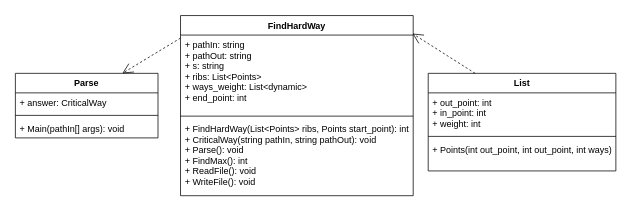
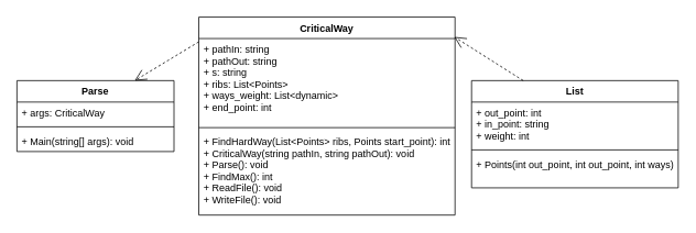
- <mxCell id="6" value="FindHardWay" style="swimlane;fontStyle=1;align=center;verticalAlign=top;childLayout=stackLayout;horizontal=1;startSize=26;horizontalStack=0;resizeParent=1;resizeParentMax=0;resizeLast=0;collapsible=1;marginBottom=0;" vertex="1" parent="1"><mxGeometry x="240" y="20" width="310" height="240" as="geometry" /></mxCell>
+ <mxCell id="6" value="CriticalWay" style="swimlane;fontStyle=1;align=center;verticalAlign=top;childLayout=stackLayout;horizontal=1;startSize=26;horizontalStack=0;resizeParent=1;resizeParentMax=0;resizeLast=0;collapsible=1;marginBottom=0;" vertex="1" parent="1"><mxGeometry x="240" y="20" width="310" height="240" as="geometry" /></mxCell>
- <mxCell id="11" value="+ answer: CriticalWay" style="text;strokeColor=none;fillColor=none;align=left;verticalAlign=top;spacingLeft=4;spacingRight=4;overflow=hidden;rotatable=0;points=[[0,0.5],[1,0.5]];portConstraint=eastwest;" vertex="1" parent="10"><mxGeometry y="26" width="190" height="26" as="geometry" /></mxCell>
+ <mxCell id="11" value="+ args: CriticalWay" style="text;strokeColor=none;fillColor=none;align=left;verticalAlign=top;spacingLeft=4;spacingRight=4;overflow=hidden;rotatable=0;points=[[0,0.5],[1,0.5]];portConstraint=eastwest;" vertex="1" parent="10"><mxGeometry y="26" width="190" height="26" as="geometry" /></mxCell>
- <mxCell id="3" value="+ out_point: int&#10;+ in_point: int&#10;+ weight: int" style="text;strokeColor=none;fillColor=none;align=left;verticalAlign=top;spacingLeft=4;spacingRight=4;overflow=hidden;rotatable=0;points=[[0,0.5],[1,0.5]];portConstraint=eastwest;" vertex="1" parent="2"><mxGeometry y="26" width="250" height="54" as="geometry" /></mxCell>
+ <mxCell id="3" value="+ out_point: int&#10;+ in_point: string&#10;+ weight: int" style="text;strokeColor=none;fillColor=none;align=left;verticalAlign=top;spacingLeft=4;spacingRight=4;overflow=hidden;rotatable=0;points=[[0,0.5],[1,0.5]];portConstraint=eastwest;" vertex="1" parent="2"><mxGeometry y="26" width="250" height="54" as="geometry" /></mxCell>
- <mxCell id="13" value="+ Main(pathIn[] args): void" style="text;strokeColor=none;fillColor=none;align=left;verticalAlign=top;spacingLeft=4;spacingRight=4;overflow=hidden;rotatable=0;points=[[0,0.5],[1,0.5]];portConstraint=eastwest;" vertex="1" parent="10"><mxGeometry y="60" width="190" height="26" as="geometry" /></mxCell>
+ <mxCell id="13" value="+ Main(string[] args): void" style="text;strokeColor=none;fillColor=none;align=left;verticalAlign=top;spacingLeft=4;spacingRight=4;overflow=hidden;rotatable=0;points=[[0,0.5],[1,0.5]];portConstraint=eastwest;" vertex="1" parent="10"><mxGeometry y="60" width="190" height="26" as="geometry" /></mxCell>
